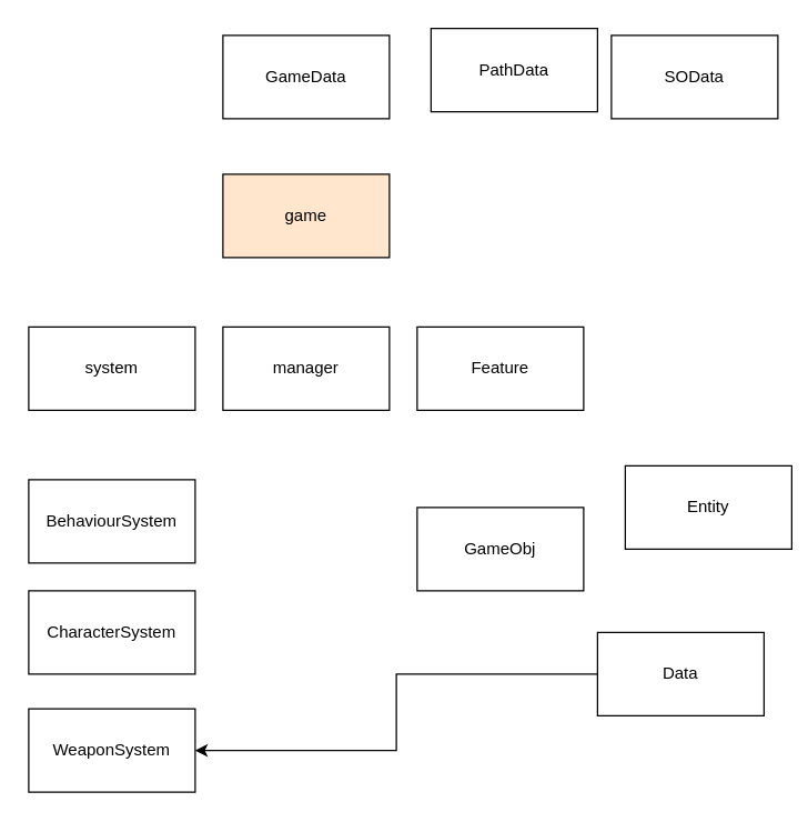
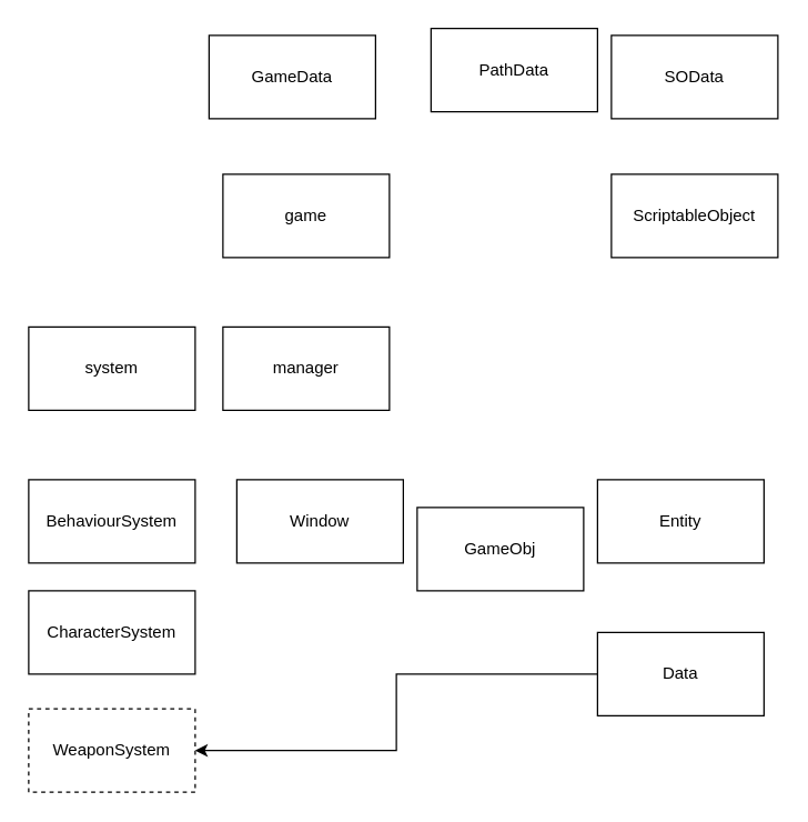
- <mxCell id="11" value="GameData" style="rounded=0;whiteSpace=wrap;html=1;" vertex="1" parent="1"><mxGeometry x="160" y="25" width="120" height="60" as="geometry" /></mxCell>
+ <mxCell id="11" value="GameData" style="rounded=0;whiteSpace=wrap;html=1;" vertex="1" parent="1"><mxGeometry x="150" y="25" width="120" height="60" as="geometry" /></mxCell>
- <mxCell id="2" value="game" style="rounded=0;whiteSpace=wrap;html=1;fillColor=#ffe6cc;" vertex="1" parent="1"><mxGeometry x="160" y="125" width="120" height="60" as="geometry" /></mxCell>
+ <mxCell id="2" value="game" style="rounded=0;whiteSpace=wrap;html=1;" vertex="1" parent="1"><mxGeometry x="160" y="125" width="120" height="60" as="geometry" /></mxCell>
+ <mxCell id="14" value="ScriptableObject" style="rounded=0;whiteSpace=wrap;html=1;" vertex="1" parent="1"><mxGeometry x="440" y="125" width="120" height="60" as="geometry" /></mxCell>
- <mxCell id="5" value="Feature" style="rounded=0;whiteSpace=wrap;html=1;" vertex="1" parent="1"><mxGeometry x="300" y="235" width="120" height="60" as="geometry" /></mxCell>
- <mxCell id="7" value="Entity" style="rounded=0;whiteSpace=wrap;html=1;" vertex="1" parent="1"><mxGeometry x="450" y="335" width="120" height="60" as="geometry" /></mxCell>
+ <mxCell id="7" value="Entity" style="rounded=0;whiteSpace=wrap;html=1;" vertex="1" parent="1"><mxGeometry x="430" y="345" width="120" height="60" as="geometry" /></mxCell>
+ <mxCell id="8" value="Window" style="rounded=0;whiteSpace=wrap;html=1;" vertex="1" parent="1"><mxGeometry x="170" y="345" width="120" height="60" as="geometry" /></mxCell>
- <mxCell id="17" value="WeaponSystem" style="rounded=0;whiteSpace=wrap;html=1;" vertex="1" parent="1"><mxGeometry x="20" y="510" width="120" height="60" as="geometry" /></mxCell>
+ <mxCell id="17" value="WeaponSystem" style="rounded=0;whiteSpace=wrap;html=1;dashed=1;" vertex="1" parent="1"><mxGeometry x="20" y="510" width="120" height="60" as="geometry" /></mxCell>
